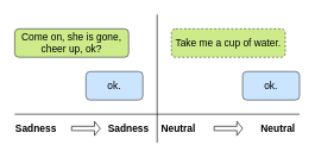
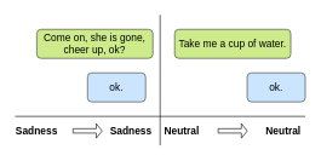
- <mxCell id="2" value="&lt;font style=&quot;font-size: 14px&quot;&gt;Come on, she is gone, cheer up, ok?&lt;/font&gt;" style="rounded=1;whiteSpace=wrap;html=1;fillColor=#cdeb8b;strokeColor=#36393d;" vertex="1" parent="1"><mxGeometry x="20" y="40" width="160" height="40" as="geometry" /></mxCell>
+ <mxCell id="2" value="&lt;font style=&quot;font-size: 14px&quot;&gt;Come on, she is gone, cheer up, ok?&lt;/font&gt;" style="rounded=1;whiteSpace=wrap;html=1;fillColor=#cdeb8b;strokeColor=#36393d;" vertex="1" parent="1"><mxGeometry x="50" y="40" width="160" height="40" as="geometry" /></mxCell>
- <mxCell id="4" value="&lt;font style=&quot;font-size: 14px&quot;&gt;Take me a cup of water.&lt;/font&gt;" style="rounded=1;whiteSpace=wrap;html=1;fillColor=#cdeb8b;strokeColor=#36393d;dashed=1;" vertex="1" parent="1"><mxGeometry x="240" y="40" width="160" height="40" as="geometry" /></mxCell>
+ <mxCell id="4" value="&lt;font style=&quot;font-size: 14px&quot;&gt;Take me a cup of water.&lt;/font&gt;" style="rounded=1;whiteSpace=wrap;html=1;fillColor=#cdeb8b;strokeColor=#36393d;" vertex="1" parent="1"><mxGeometry x="240" y="40" width="160" height="40" as="geometry" /></mxCell>
